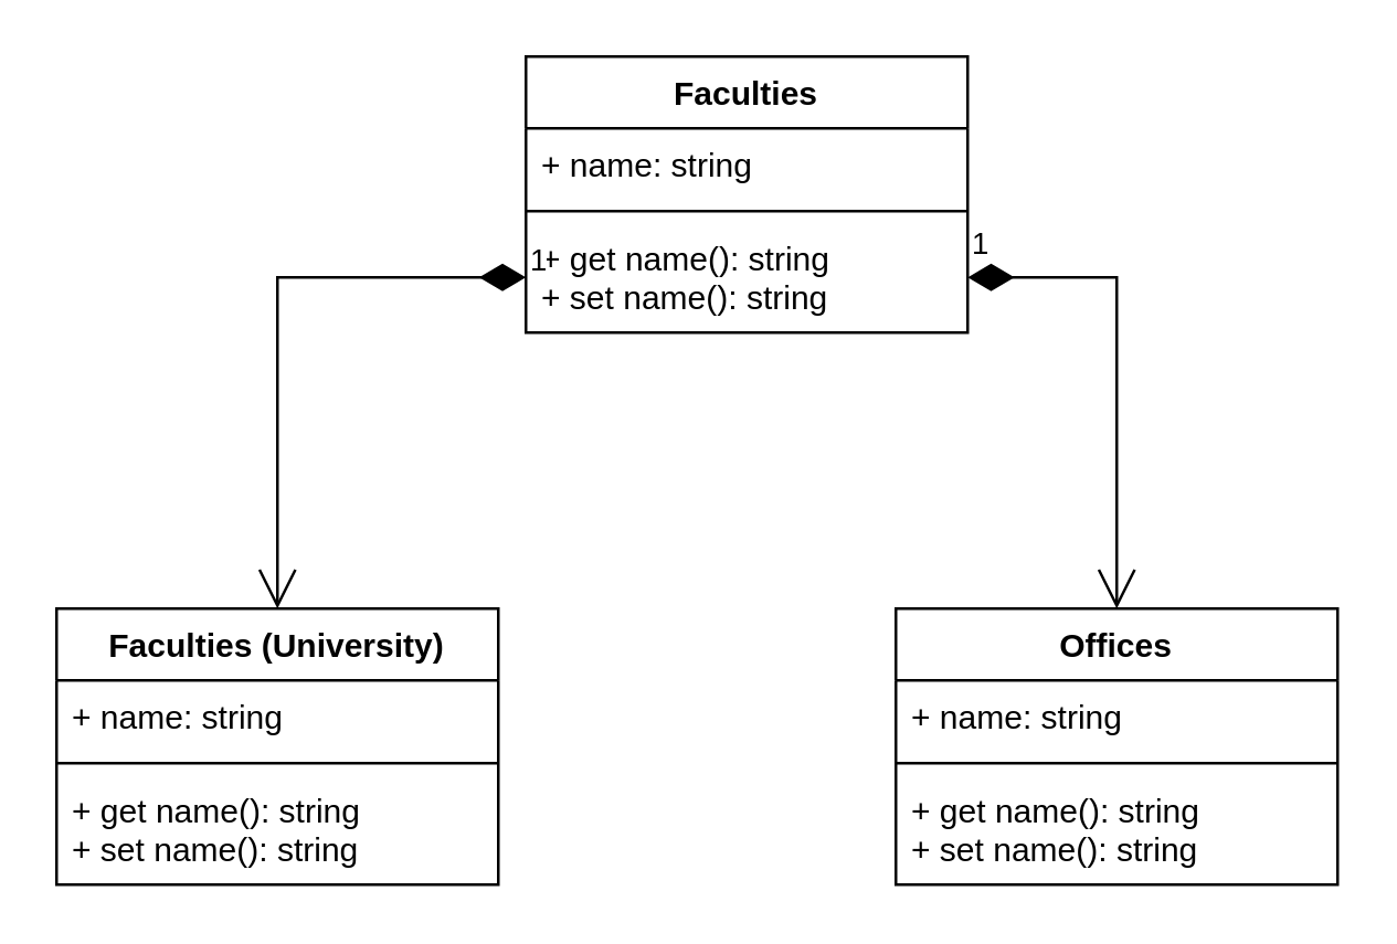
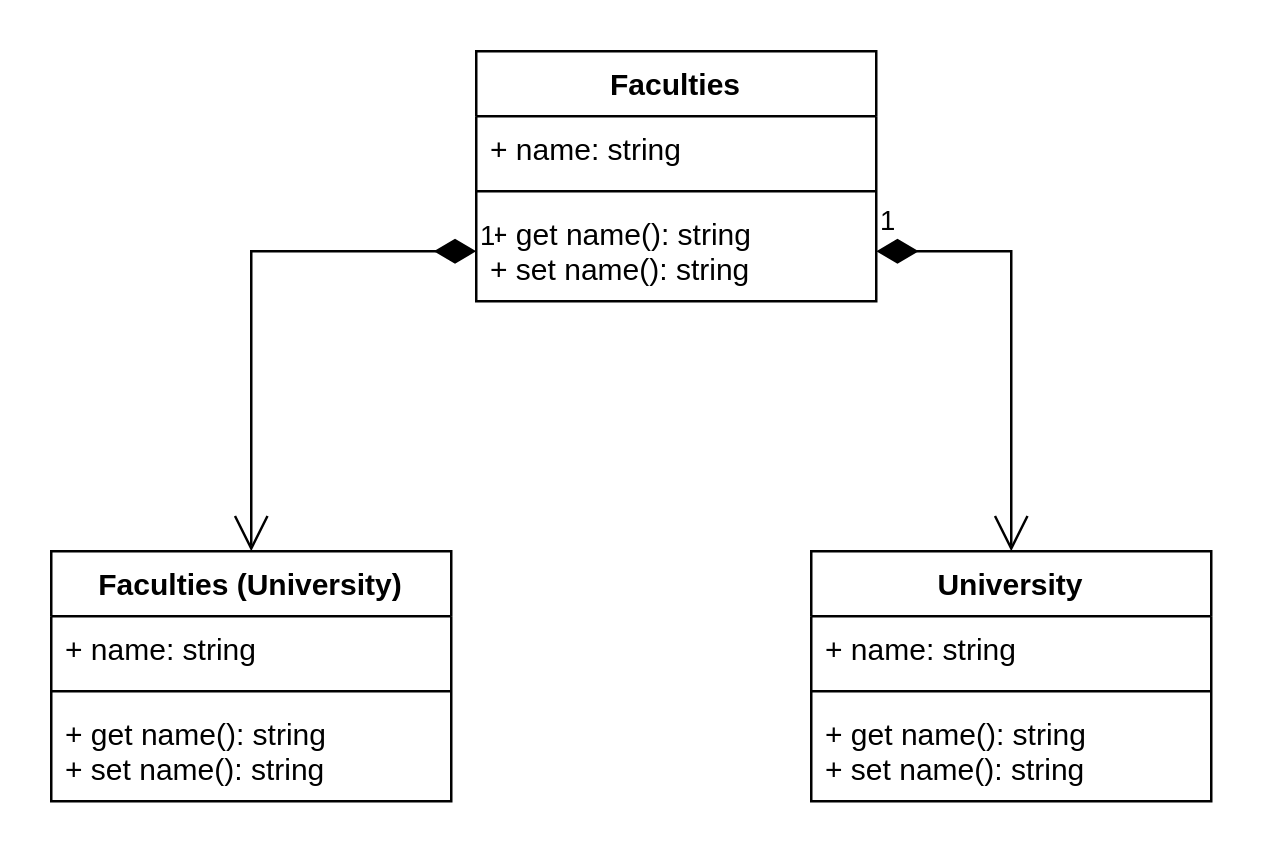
- <mxCell id="11" value="Offices" style="swimlane;fontStyle=1;align=center;verticalAlign=top;childLayout=stackLayout;horizontal=1;startSize=26;horizontalStack=0;resizeParent=1;resizeParentMax=0;resizeLast=0;collapsible=1;marginBottom=0;" vertex="1" parent="1"><mxGeometry x="324" y="220" width="160" height="100" as="geometry"><mxRectangle x="270" y="120" width="100" height="30" as="alternateBounds" /></mxGeometry></mxCell>
+ <mxCell id="11" value="University" style="swimlane;fontStyle=1;align=center;verticalAlign=top;childLayout=stackLayout;horizontal=1;startSize=26;horizontalStack=0;resizeParent=1;resizeParentMax=0;resizeLast=0;collapsible=1;marginBottom=0;" vertex="1" parent="1"><mxGeometry x="324" y="220" width="160" height="100" as="geometry"><mxRectangle x="270" y="120" width="100" height="30" as="alternateBounds" /></mxGeometry></mxCell>
